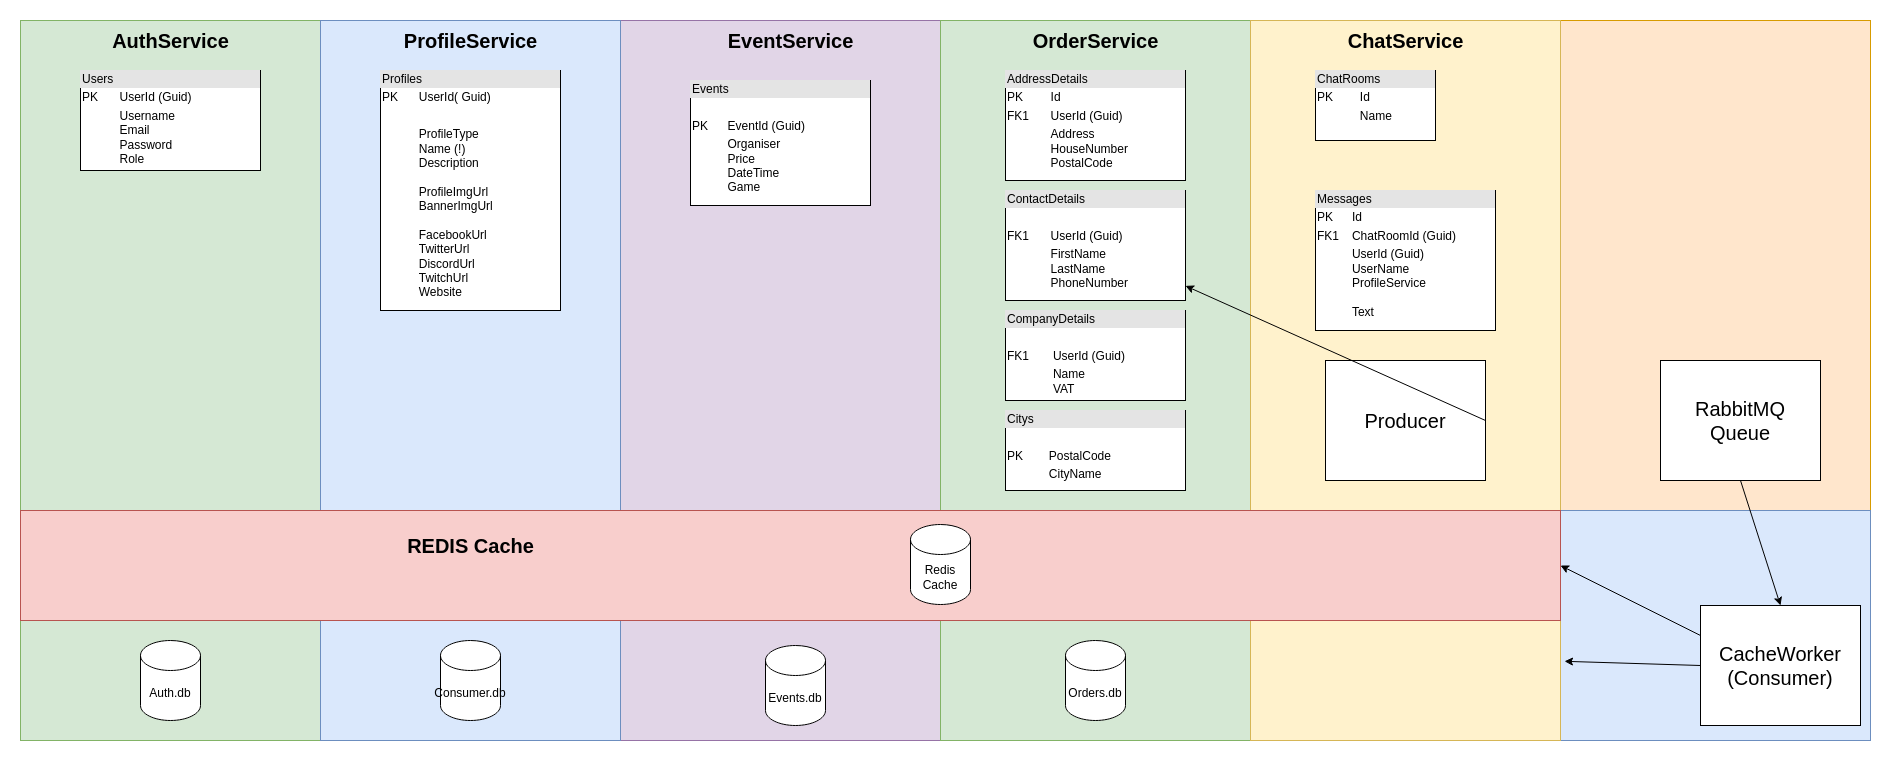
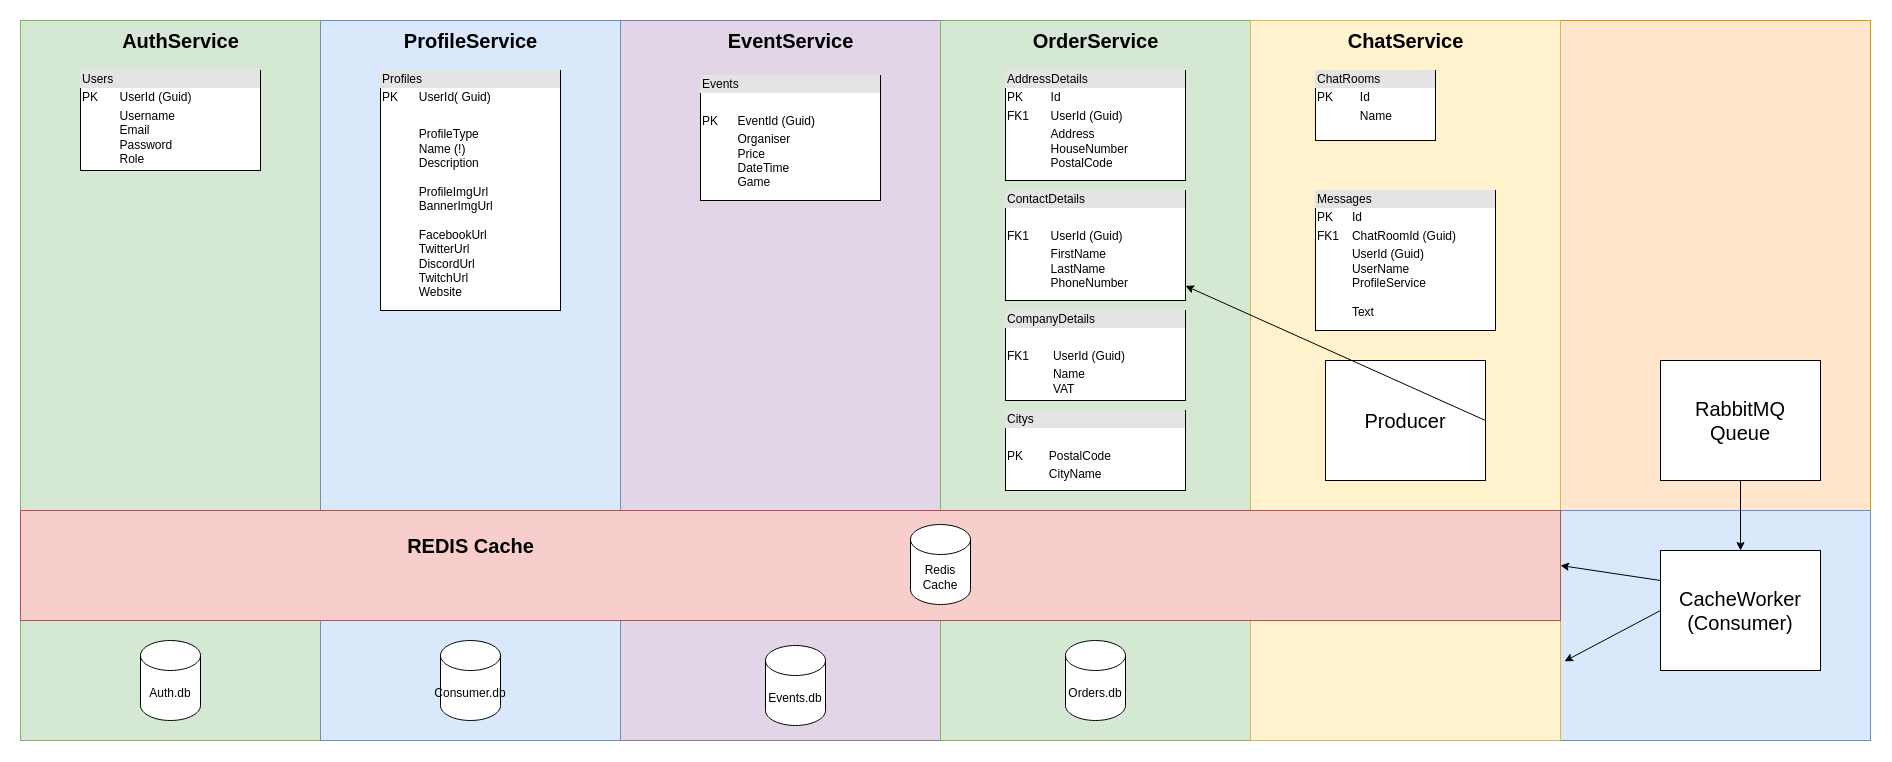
- <mxCell id="20" value="AuthService" style="text;html=1;align=center;verticalAlign=middle;resizable=0;points=[];autosize=1;strokeColor=none;fillColor=none;fontSize=20;fontStyle=1" parent="1" vertex="1"><mxGeometry x="105" y="25" width="130" height="30" as="geometry" /></mxCell>
+ <mxCell id="20" value="AuthService" style="text;html=1;align=center;verticalAlign=middle;resizable=0;points=[];autosize=1;strokeColor=none;fillColor=none;fontSize=20;fontStyle=1" parent="1" vertex="1"><mxGeometry x="115" y="25" width="130" height="30" as="geometry" /></mxCell>
- <mxCell id="36" value="&lt;div style=&quot;box-sizing: border-box ; width: 100% ; background: #e4e4e4 ; padding: 2px&quot;&gt;Events&lt;/div&gt;&lt;table style=&quot;width: 100% ; font-size: 1em&quot; cellpadding=&quot;2&quot; cellspacing=&quot;0&quot;&gt;&lt;tbody&gt;&lt;tr&gt;&lt;td&gt;&lt;br&gt;&lt;/td&gt;&lt;td&gt;&lt;br&gt;&lt;/td&gt;&lt;/tr&gt;&lt;tr&gt;&lt;td&gt;PK&lt;/td&gt;&lt;td&gt;EventId (Guid)&lt;/td&gt;&lt;/tr&gt;&lt;tr&gt;&lt;td&gt;&lt;br&gt;&lt;/td&gt;&lt;td&gt;Organiser&lt;br&gt;Price&lt;br&gt;DateTime&lt;br&gt;Game&lt;/td&gt;&lt;/tr&gt;&lt;/tbody&gt;&lt;/table&gt;" style="verticalAlign=top;align=left;overflow=fill;html=1;" parent="1" vertex="1"><mxGeometry x="690" y="80" width="180" height="125" as="geometry" /></mxCell>
+ <mxCell id="36" value="&lt;div style=&quot;box-sizing: border-box ; width: 100% ; background: #e4e4e4 ; padding: 2px&quot;&gt;Events&lt;/div&gt;&lt;table style=&quot;width: 100% ; font-size: 1em&quot; cellpadding=&quot;2&quot; cellspacing=&quot;0&quot;&gt;&lt;tbody&gt;&lt;tr&gt;&lt;td&gt;&lt;br&gt;&lt;/td&gt;&lt;td&gt;&lt;br&gt;&lt;/td&gt;&lt;/tr&gt;&lt;tr&gt;&lt;td&gt;PK&lt;/td&gt;&lt;td&gt;EventId (Guid)&lt;/td&gt;&lt;/tr&gt;&lt;tr&gt;&lt;td&gt;&lt;br&gt;&lt;/td&gt;&lt;td&gt;Organiser&lt;br&gt;Price&lt;br&gt;DateTime&lt;br&gt;Game&lt;/td&gt;&lt;/tr&gt;&lt;/tbody&gt;&lt;/table&gt;" style="verticalAlign=top;align=left;overflow=fill;html=1;" parent="1" vertex="1"><mxGeometry x="700" y="75" width="180" height="125" as="geometry" /></mxCell>
- <mxCell id="28" value="CacheWorker&lt;br&gt;(Consumer)" style="rounded=0;whiteSpace=wrap;html=1;fontSize=20;" parent="1" vertex="1"><mxGeometry x="1700" y="605" width="160" height="120" as="geometry" /></mxCell>
+ <mxCell id="28" value="CacheWorker&lt;br&gt;(Consumer)" style="rounded=0;whiteSpace=wrap;html=1;fontSize=20;" parent="1" vertex="1"><mxGeometry x="1660" y="550" width="160" height="120" as="geometry" /></mxCell>
